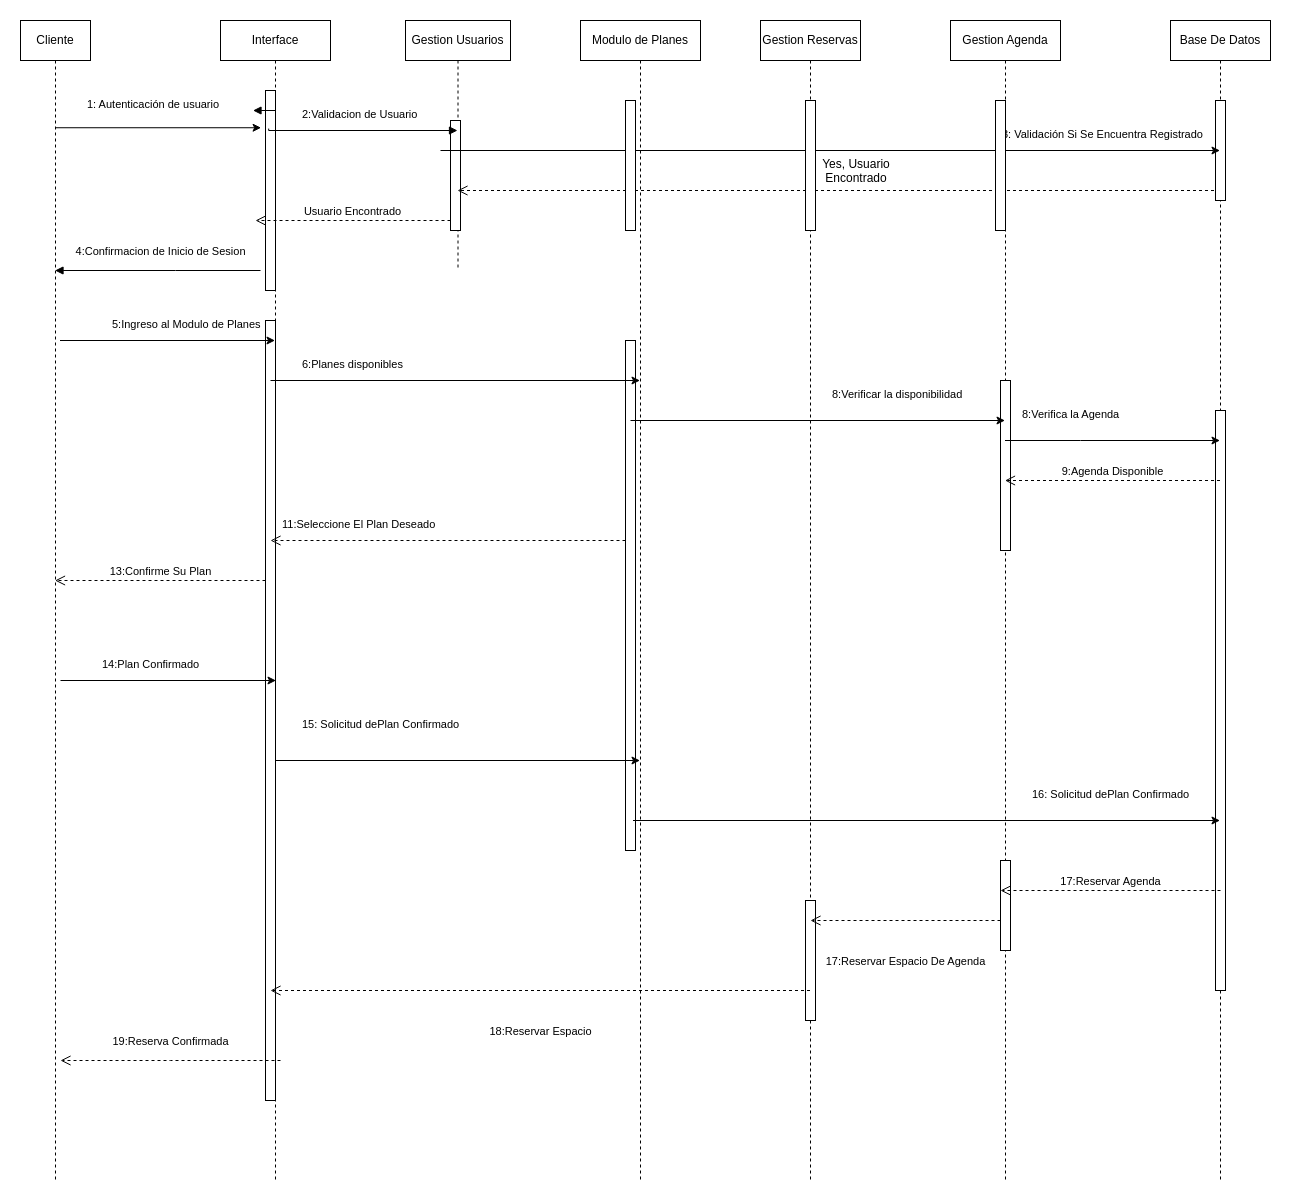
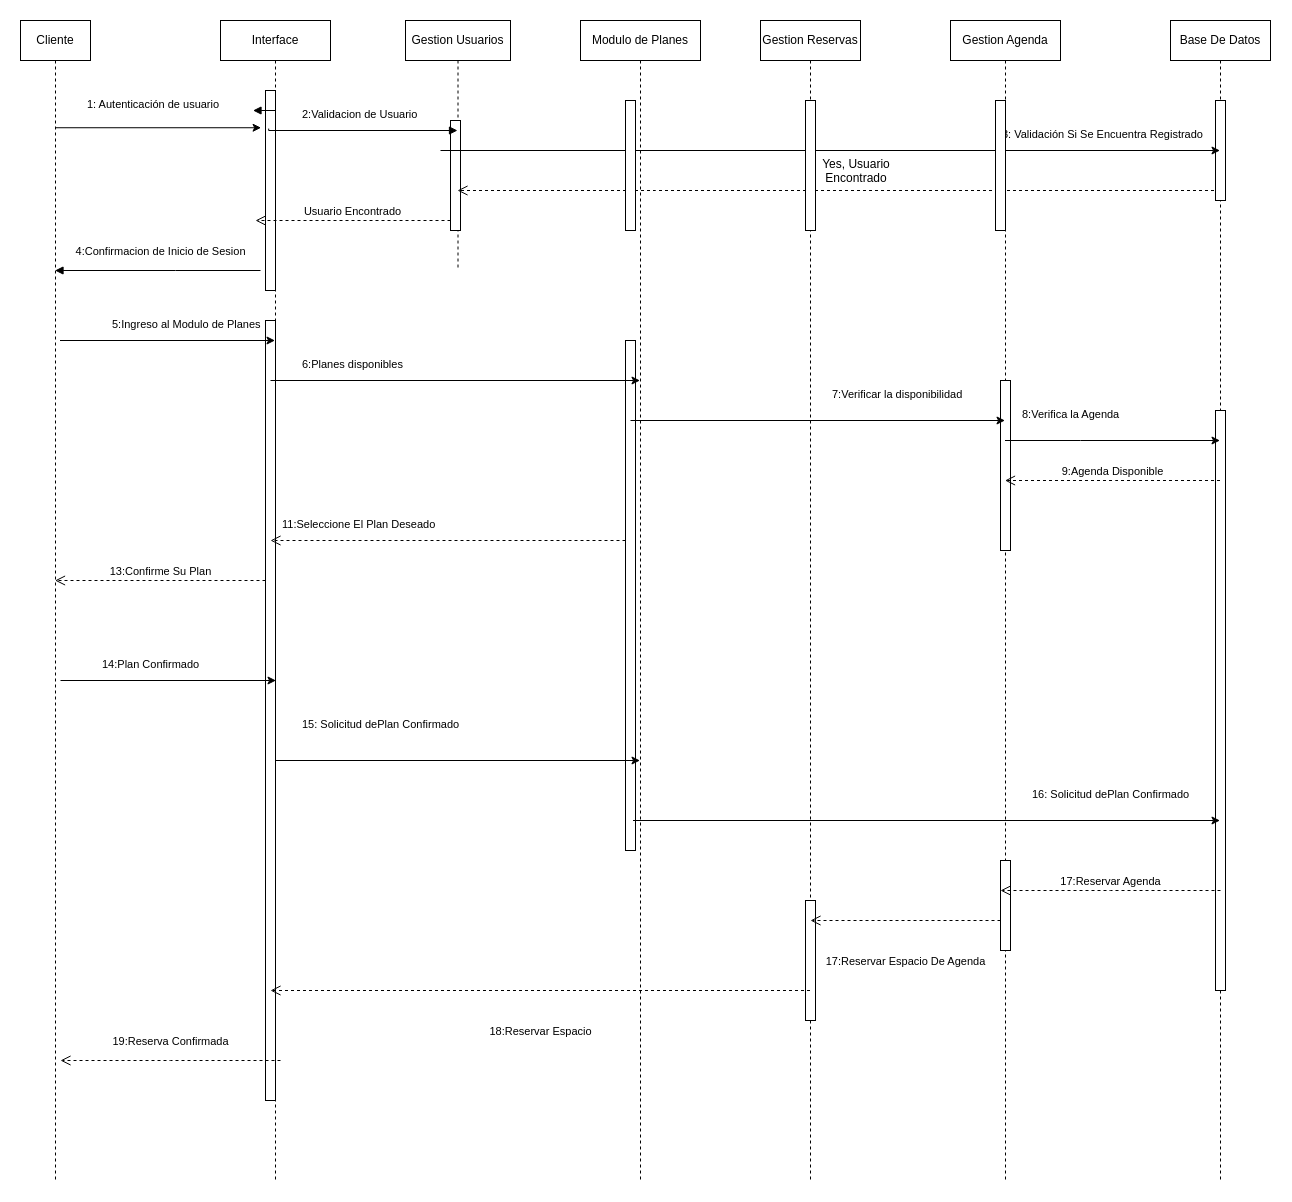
- <mxCell id="37" value="&lt;div style=&quot;text-align: center;&quot;&gt;&lt;span style=&quot;font-size: 11px; text-wrap: nowrap; background-color: rgb(255, 255, 255);&quot;&gt;8:Verificar la disponibilidad&lt;/span&gt;&lt;/div&gt;" style="text;whiteSpace=wrap;html=1;" vertex="1" parent="1"><mxGeometry x="830" y="380" width="180" height="40" as="geometry" /></mxCell>
+ <mxCell id="37" value="&lt;div style=&quot;text-align: center;&quot;&gt;&lt;span style=&quot;font-size: 11px; text-wrap: nowrap; background-color: rgb(255, 255, 255);&quot;&gt;7:Verificar la disponibilidad&lt;/span&gt;&lt;/div&gt;" style="text;whiteSpace=wrap;html=1;" vertex="1" parent="1"><mxGeometry x="830" y="380" width="180" height="40" as="geometry" /></mxCell>
